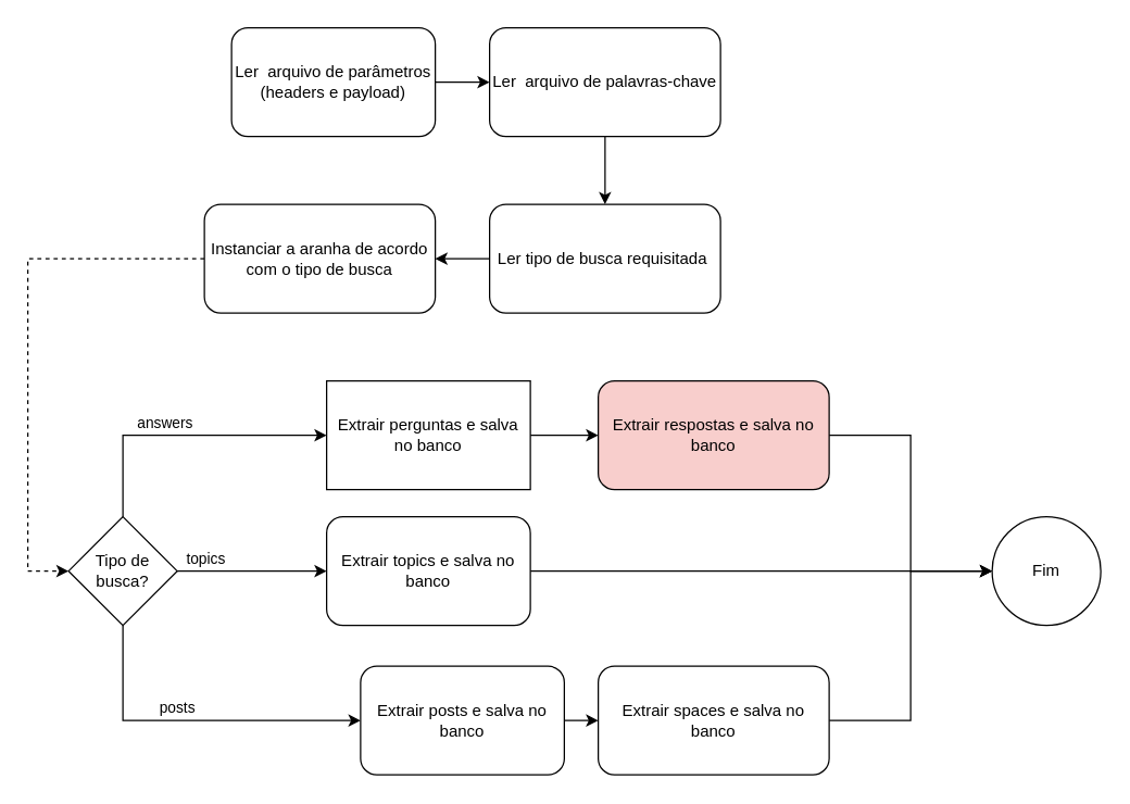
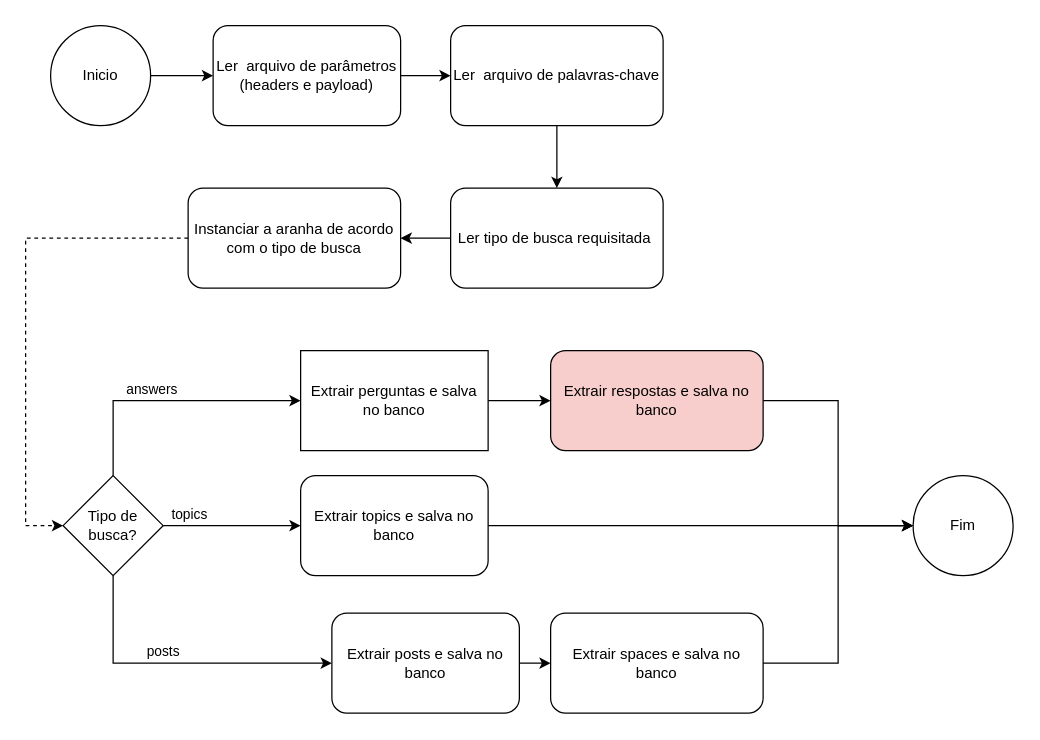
+ <mxCell id="4" value="Inicio" style="ellipse;whiteSpace=wrap;html=1;aspect=fixed;" vertex="1" parent="1"><mxGeometry x="40" y="20" width="80" height="80" as="geometry" /></mxCell>
+ <mxCell id="3" style="edgeStyle=elbowEdgeStyle;rounded=0;html=1;exitX=1;exitY=0.5;exitDx=0;exitDy=0;entryX=0;entryY=0.5;entryDx=0;entryDy=0;" edge="1" parent="1" source="4" target="6"><mxGeometry relative="1" as="geometry" /></mxCell>
